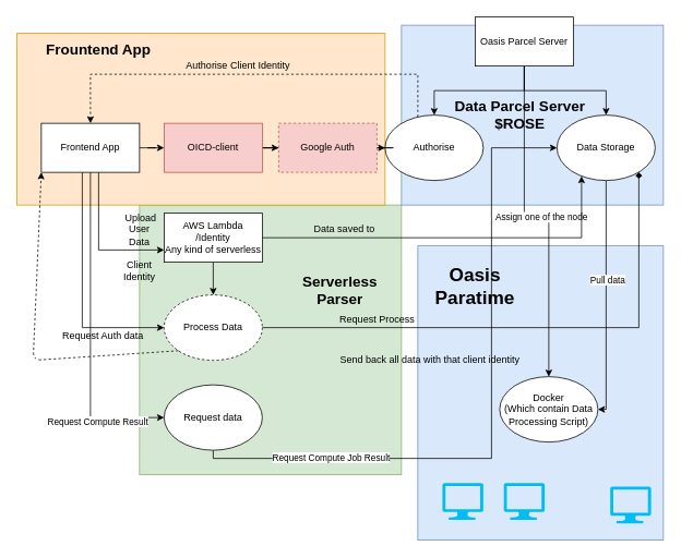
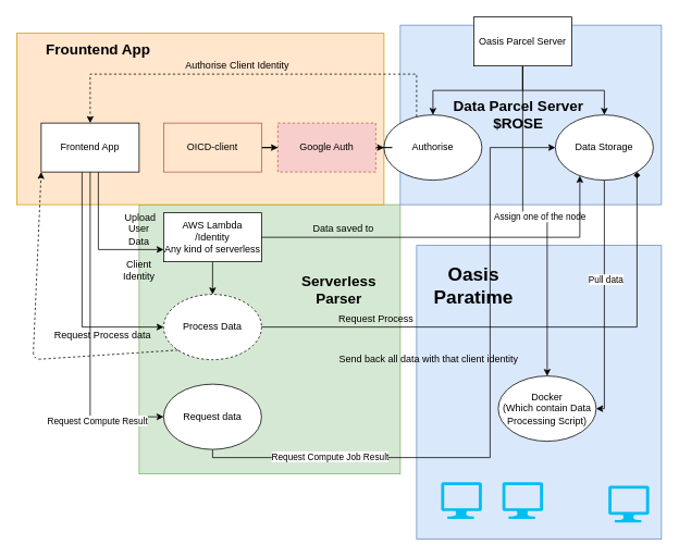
- <mxCell id="6" style="edgeStyle=orthogonalEdgeStyle;rounded=0;orthogonalLoop=1;jettySize=auto;html=1;" parent="1" source="9" target="11" edge="1"><mxGeometry relative="1" as="geometry" /></mxCell>
- <mxCell id="11" value="OICD-client" style="rounded=0;whiteSpace=wrap;html=1;fillColor=#f8cecc;strokeColor=#b85450;" parent="1" vertex="1"><mxGeometry x="200" y="150" width="120" height="60" as="geometry" /></mxCell>
+ <mxCell id="11" value="OICD-client" style="rounded=0;whiteSpace=wrap;html=1;fillColor=#ffe6cc;strokeColor=#b85450;" parent="1" vertex="1"><mxGeometry x="200" y="150" width="120" height="60" as="geometry" /></mxCell>
- <mxCell id="35" value="Request Auth data" style="text;html=1;align=center;verticalAlign=middle;resizable=0;points=[];autosize=1;" parent="1" vertex="1"><mxGeometry x="60" y="400" width="130" height="20" as="geometry" /></mxCell>
+ <mxCell id="35" value="Request Process data" style="text;html=1;align=center;verticalAlign=middle;resizable=0;points=[];autosize=1;" parent="1" vertex="1"><mxGeometry x="60" y="400" width="130" height="20" as="geometry" /></mxCell>
